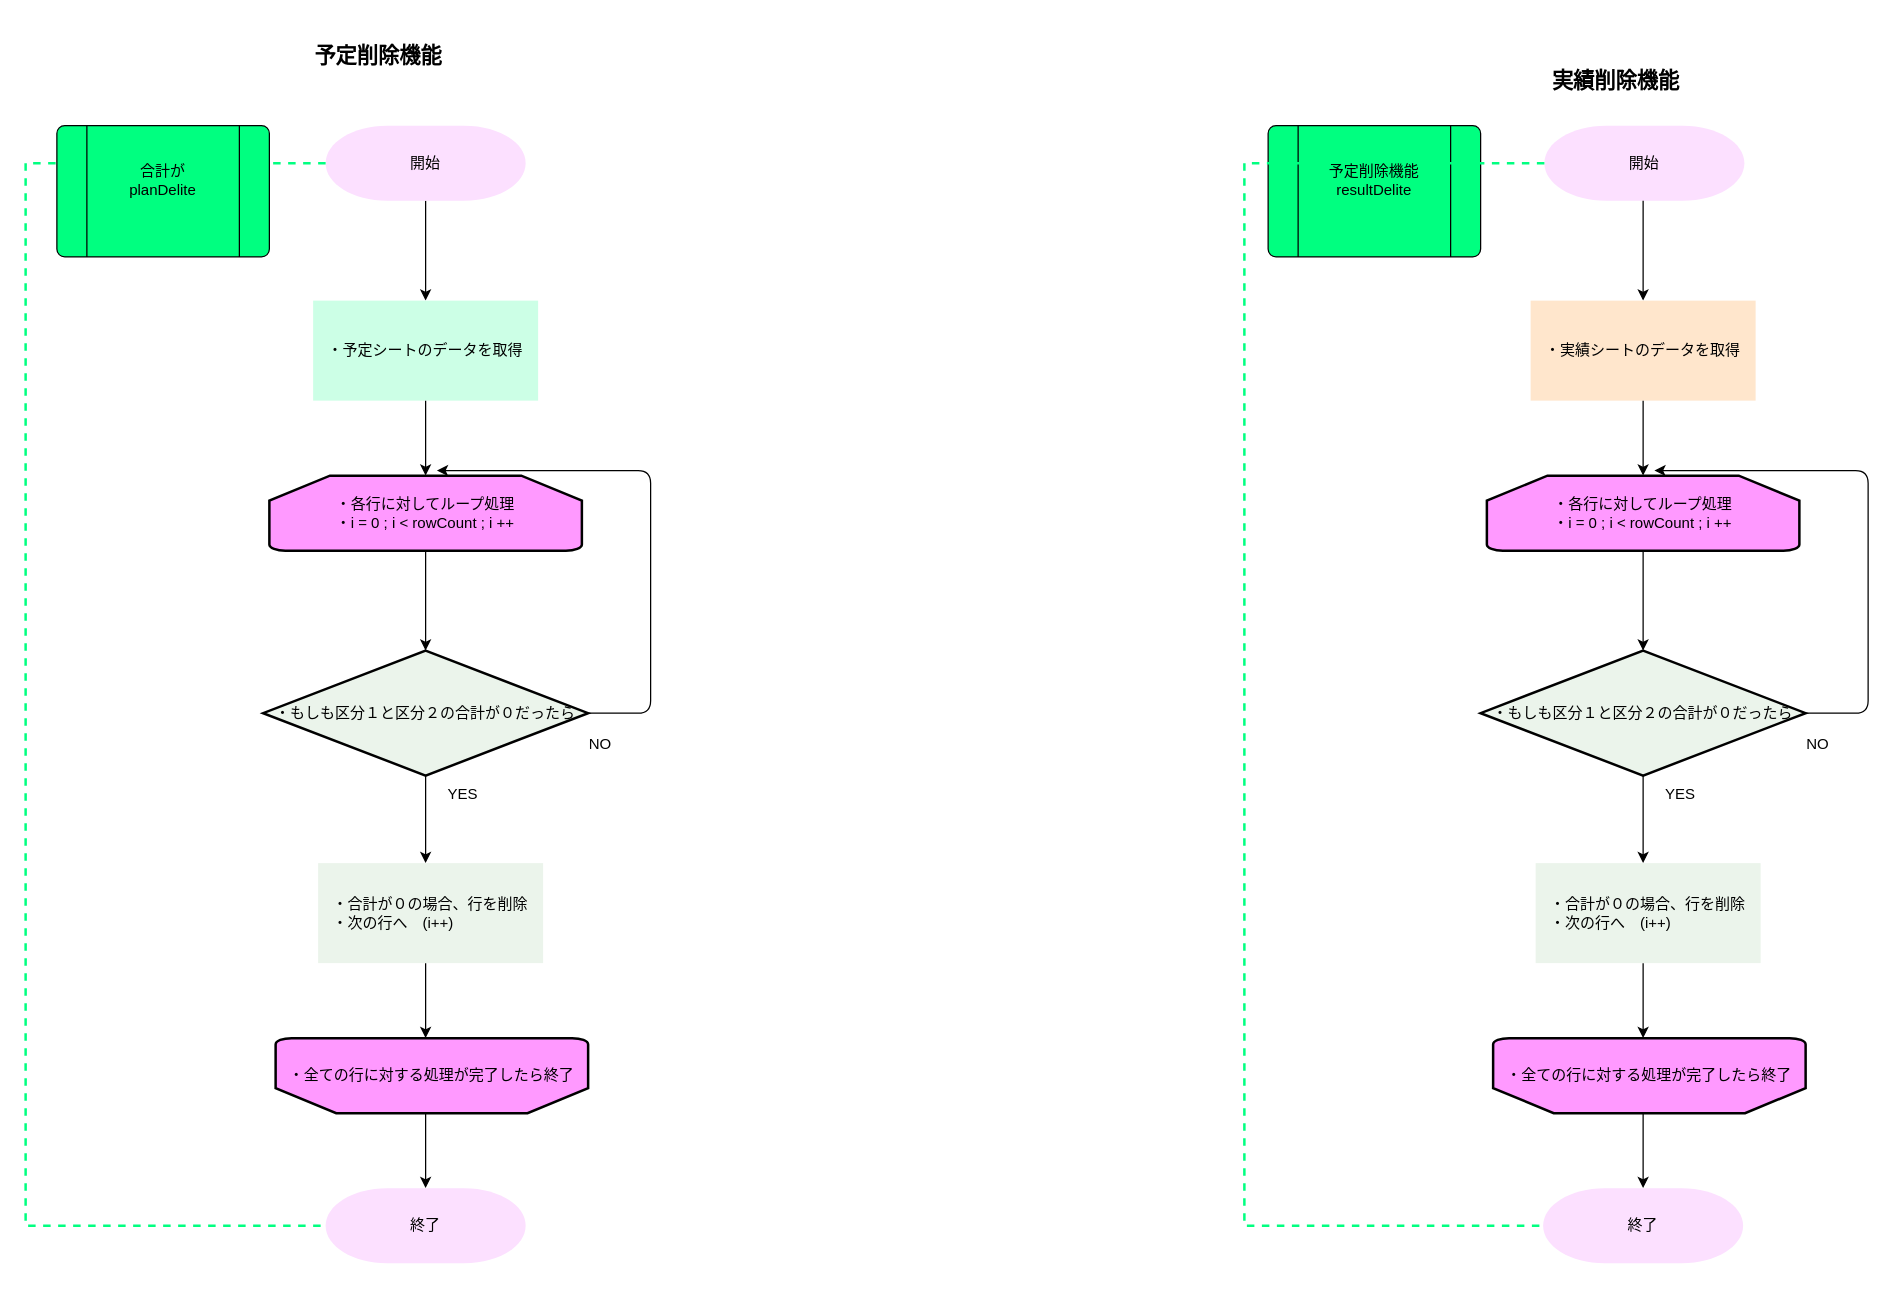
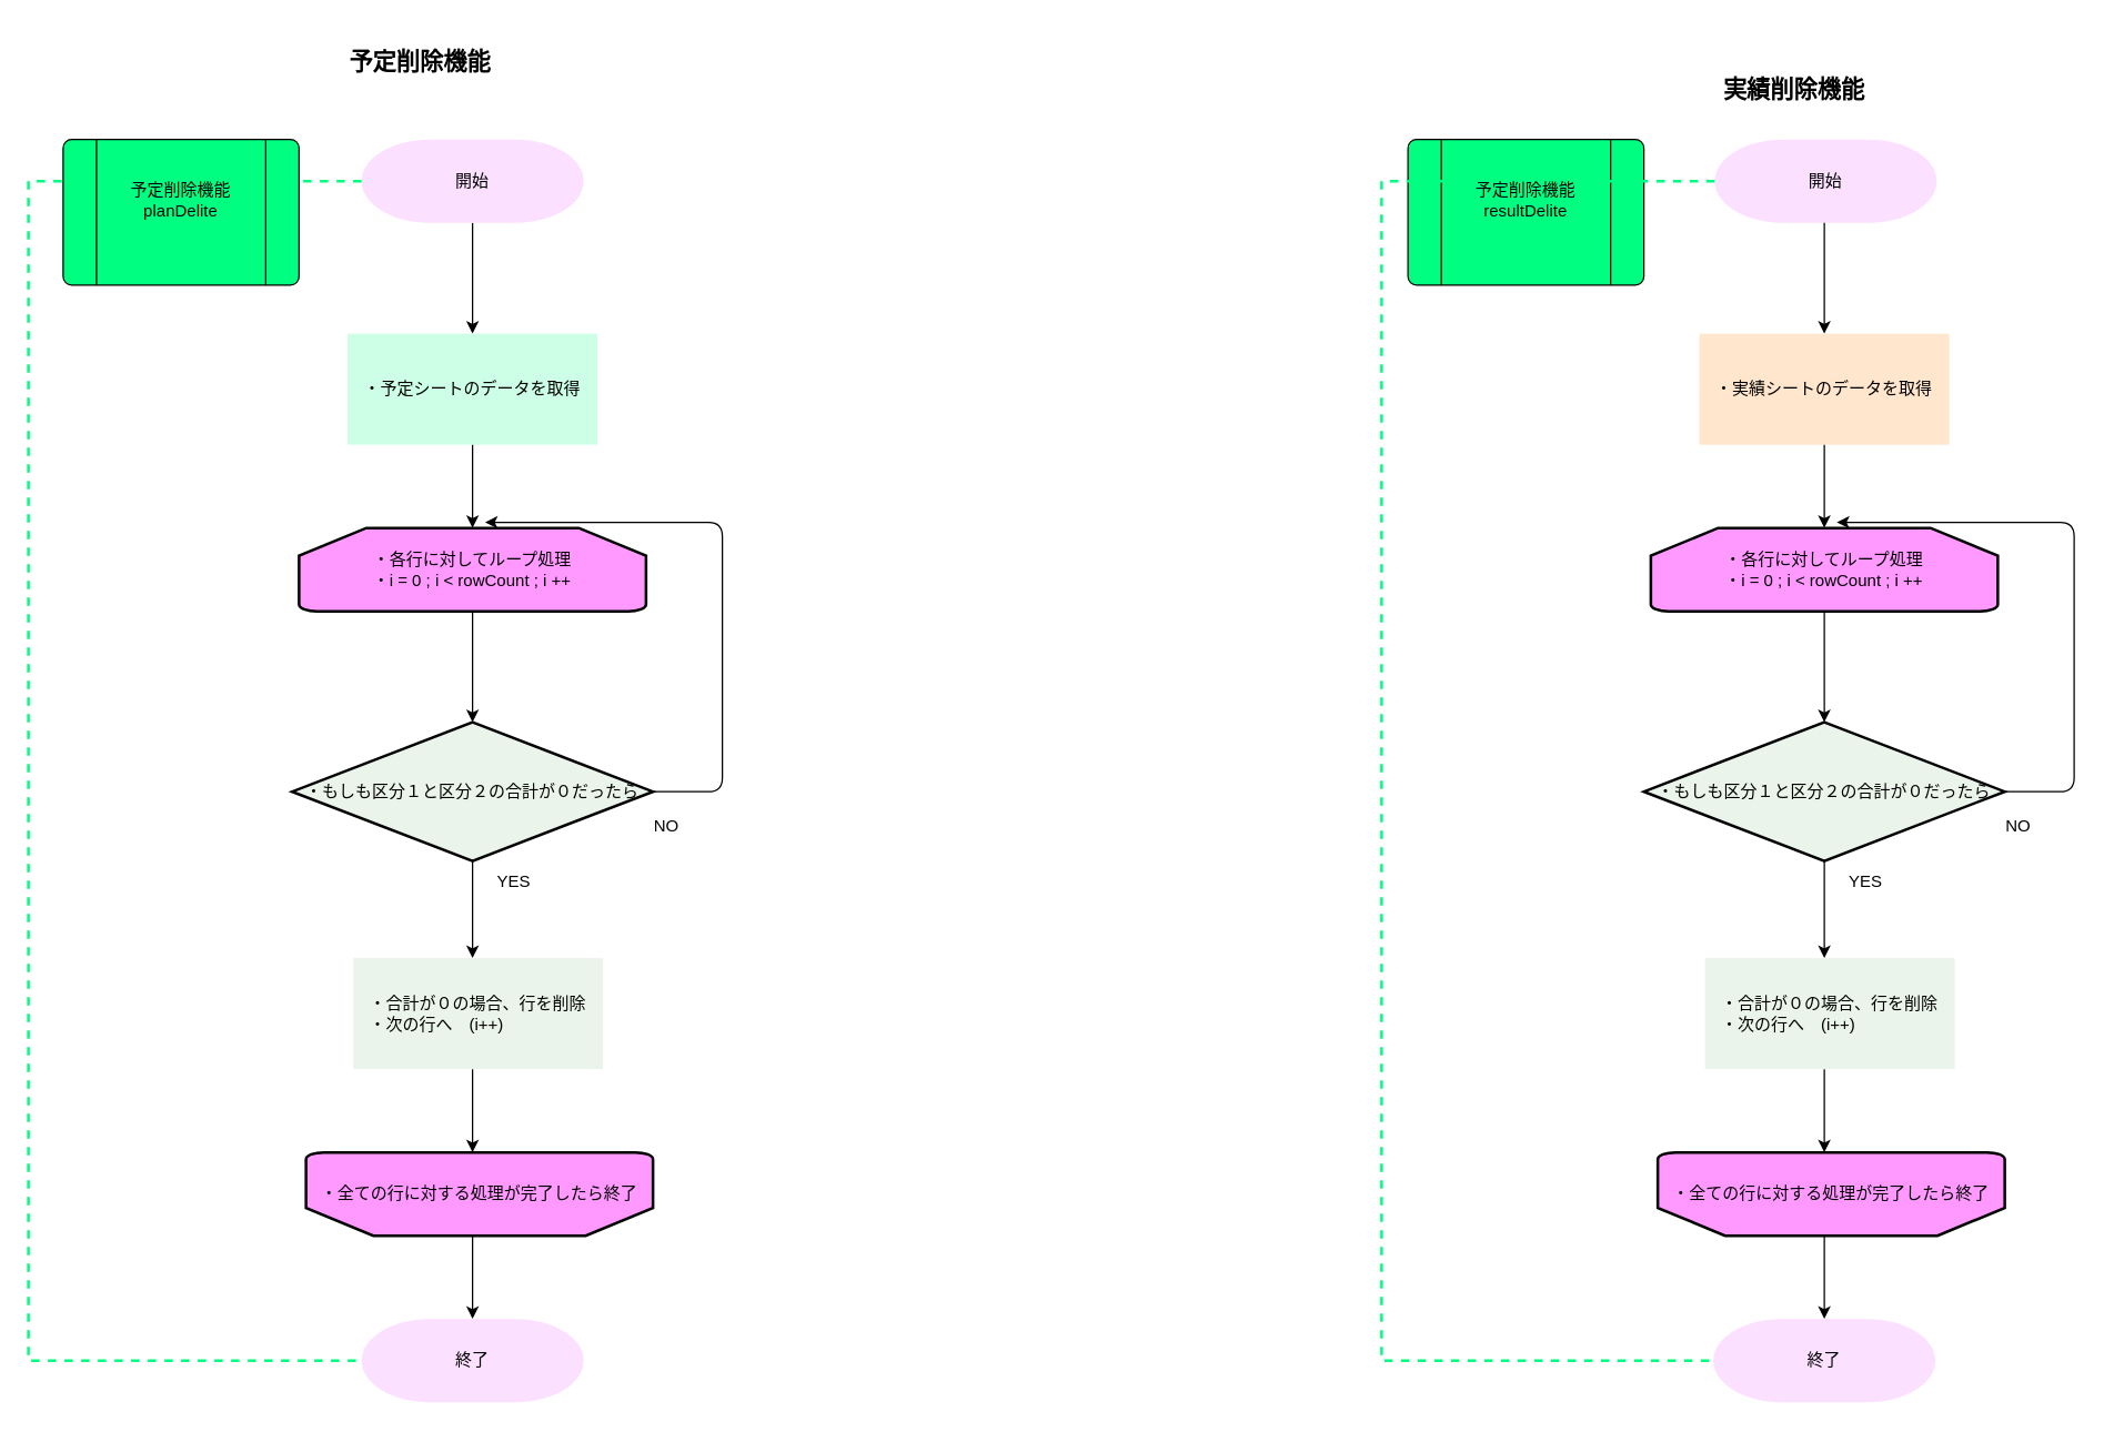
- <mxCell id="11" value="合計が&lt;br&gt;planDelite" style="text;strokeColor=none;align=center;fillColor=none;html=1;verticalAlign=middle;whiteSpace=wrap;rounded=0;dashed=1;labelBackgroundColor=none;fontSize=12;fontColor=#000000;" vertex="1" parent="1"><mxGeometry x="65" y="110" width="130" height="67.5" as="geometry" /></mxCell>
+ <mxCell id="11" value="予定削除機能&lt;br&gt;planDelite" style="text;strokeColor=none;align=center;fillColor=none;html=1;verticalAlign=middle;whiteSpace=wrap;rounded=0;dashed=1;labelBackgroundColor=none;fontSize=12;fontColor=#000000;" vertex="1" parent="1"><mxGeometry x="65" y="110" width="130" height="67.5" as="geometry" /></mxCell>
